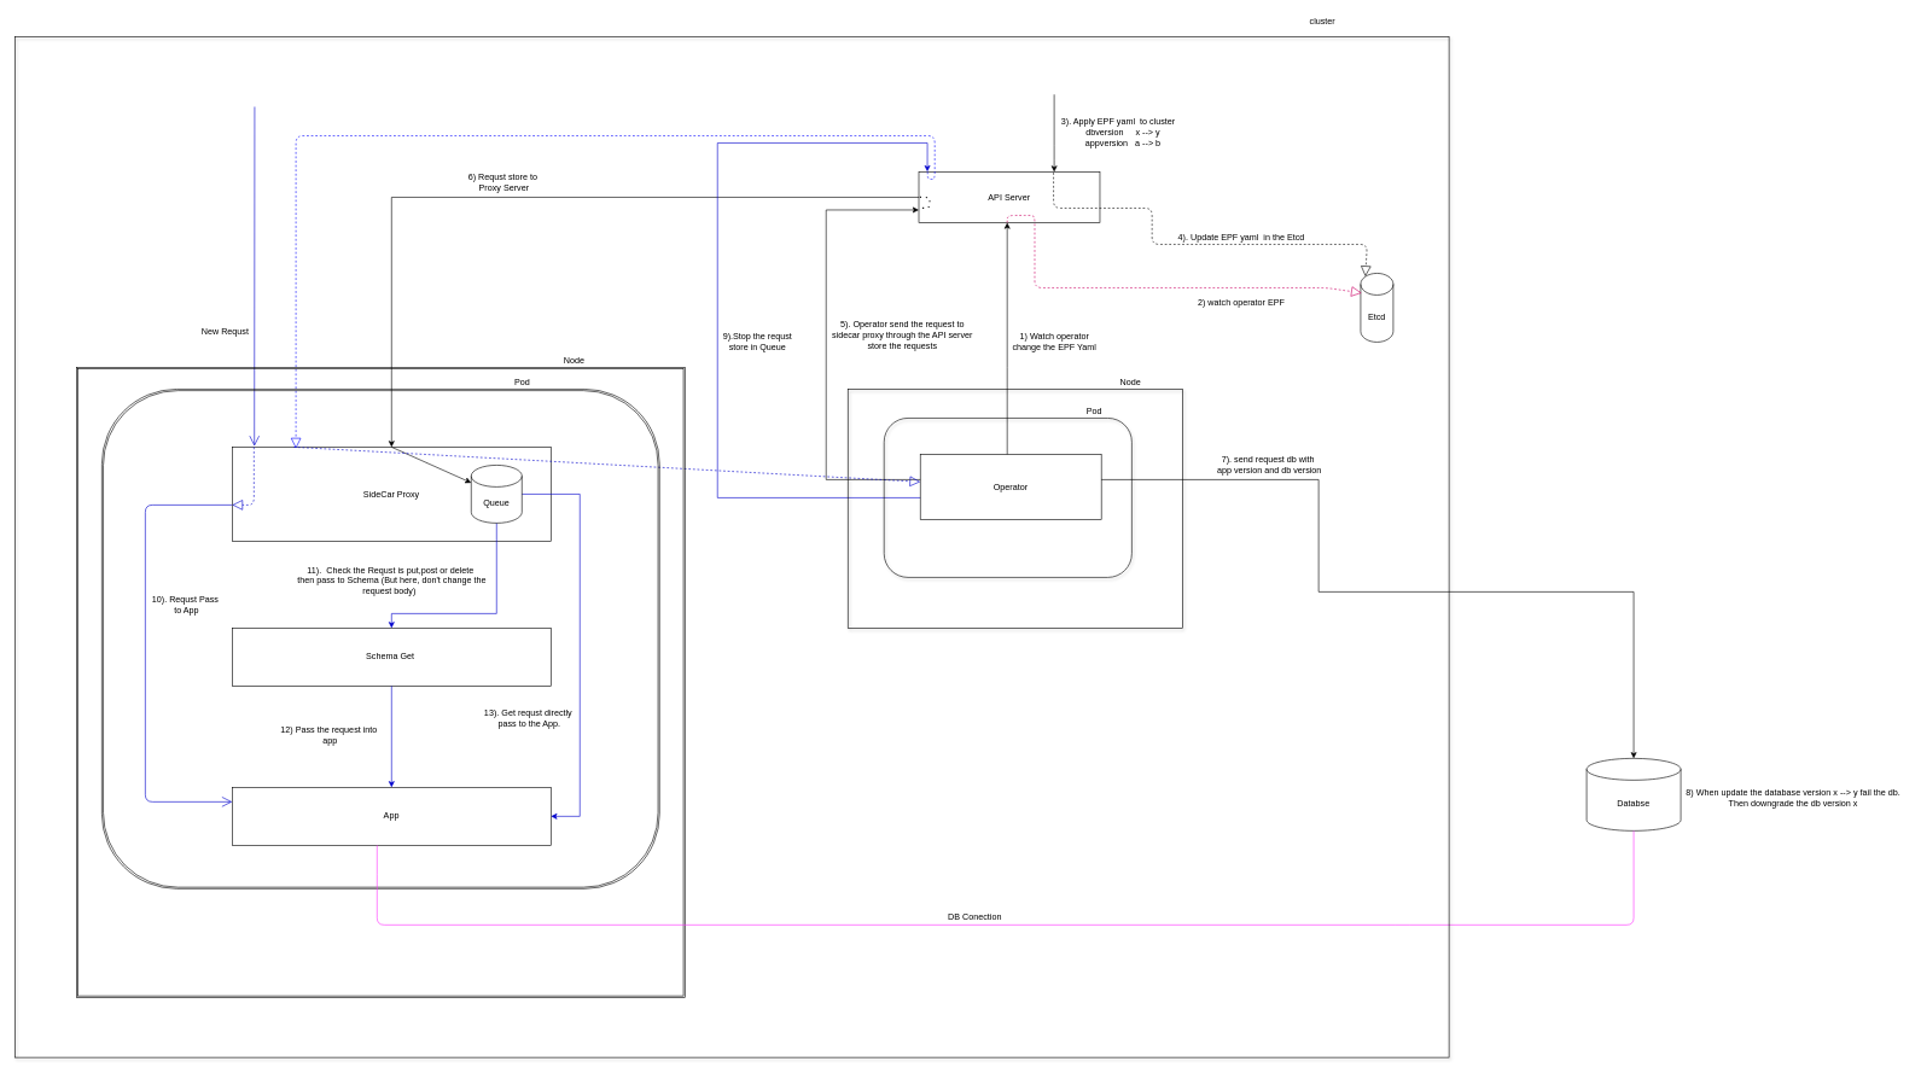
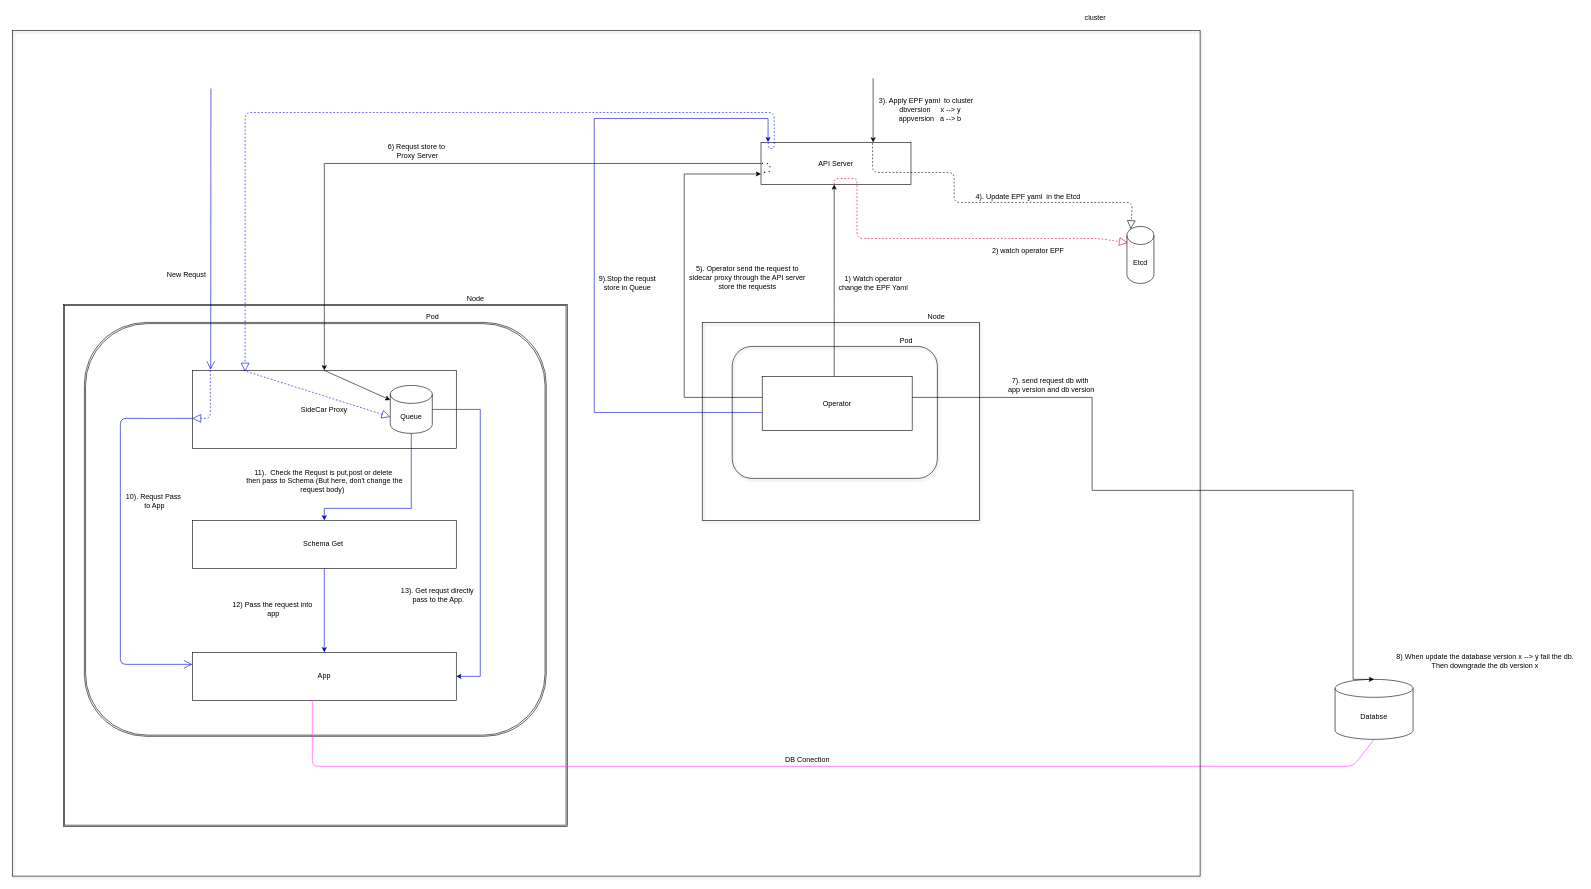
- <mxCell id="28" value="" style="endArrow=block;dashed=1;endFill=0;endSize=12;html=1;shadow=0;strokeColor=#0000CC;fillColor=none;exitX=0.193;exitY=0;exitDx=0;exitDy=0;exitPerimeter=0;" parent="1" source="2" target="40" edge="1"><mxGeometry width="160" relative="1" as="geometry"><mxPoint x="390" y="647" as="sourcePoint" /><mxPoint x="550" y="647" as="targetPoint" /></mxGeometry></mxCell>
+ <mxCell id="28" value="" style="endArrow=block;dashed=1;endFill=0;endSize=12;html=1;shadow=0;strokeColor=#0000CC;fillColor=none;exitX=0.193;exitY=0;exitDx=0;exitDy=0;exitPerimeter=0;entryX=0;entryY=0;entryDx=0;entryDy=52.5;entryPerimeter=0;" parent="1" source="2" target="19" edge="1"><mxGeometry width="160" relative="1" as="geometry"><mxPoint x="390" y="647" as="sourcePoint" /><mxPoint x="550" y="647" as="targetPoint" /></mxGeometry></mxCell>
- <mxCell id="23" value="Databse" style="shape=cylinder3;whiteSpace=wrap;html=1;boundedLbl=1;backgroundOutline=1;size=15;strokeColor=#000000;fillColor=none;" parent="1" vertex="1"><mxGeometry x="2190" y="1047" width="130" height="100" as="geometry" /></mxCell>
+ <mxCell id="23" value="Databse" style="shape=cylinder3;whiteSpace=wrap;html=1;boundedLbl=1;backgroundOutline=1;size=15;strokeColor=#000000;fillColor=none;" parent="1" vertex="1"><mxGeometry x="2225" y="1132" width="130" height="100" as="geometry" /></mxCell>
